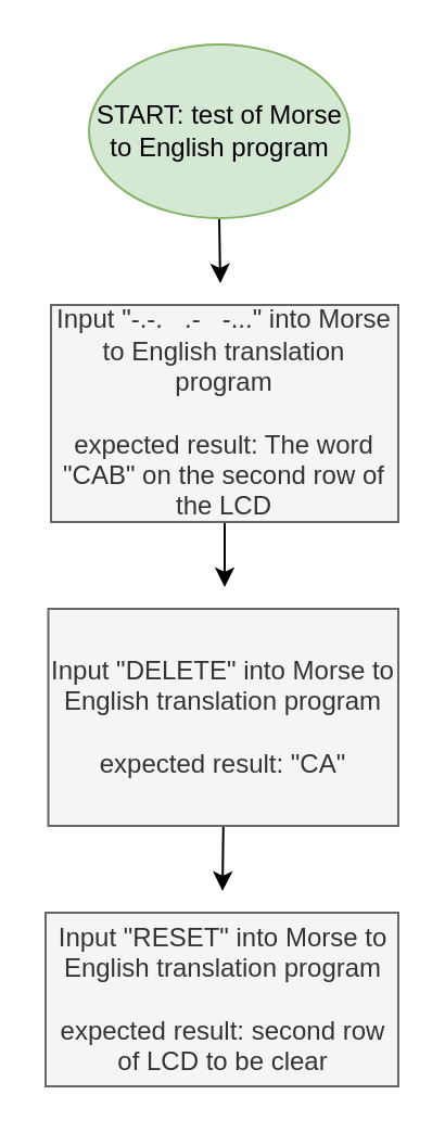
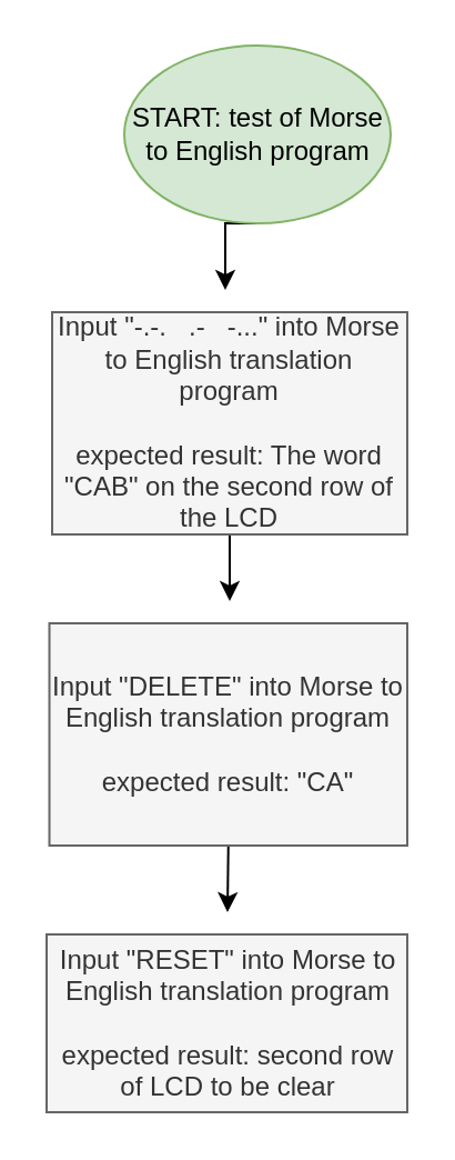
- <mxCell id="3" value="START: test of Morse to English program" style="ellipse;whiteSpace=wrap;html=1;fillColor=#d5e8d4;strokeColor=#82b366;" parent="1" vertex="1"><mxGeometry x="40.5" y="20" width="120" height="80" as="geometry" /></mxCell>
+ <mxCell id="3" value="START: test of Morse to English program" style="ellipse;whiteSpace=wrap;html=1;fillColor=#d5e8d4;strokeColor=#82b366;" parent="1" vertex="1"><mxGeometry x="55.5" y="20" width="120" height="80" as="geometry" /></mxCell>
